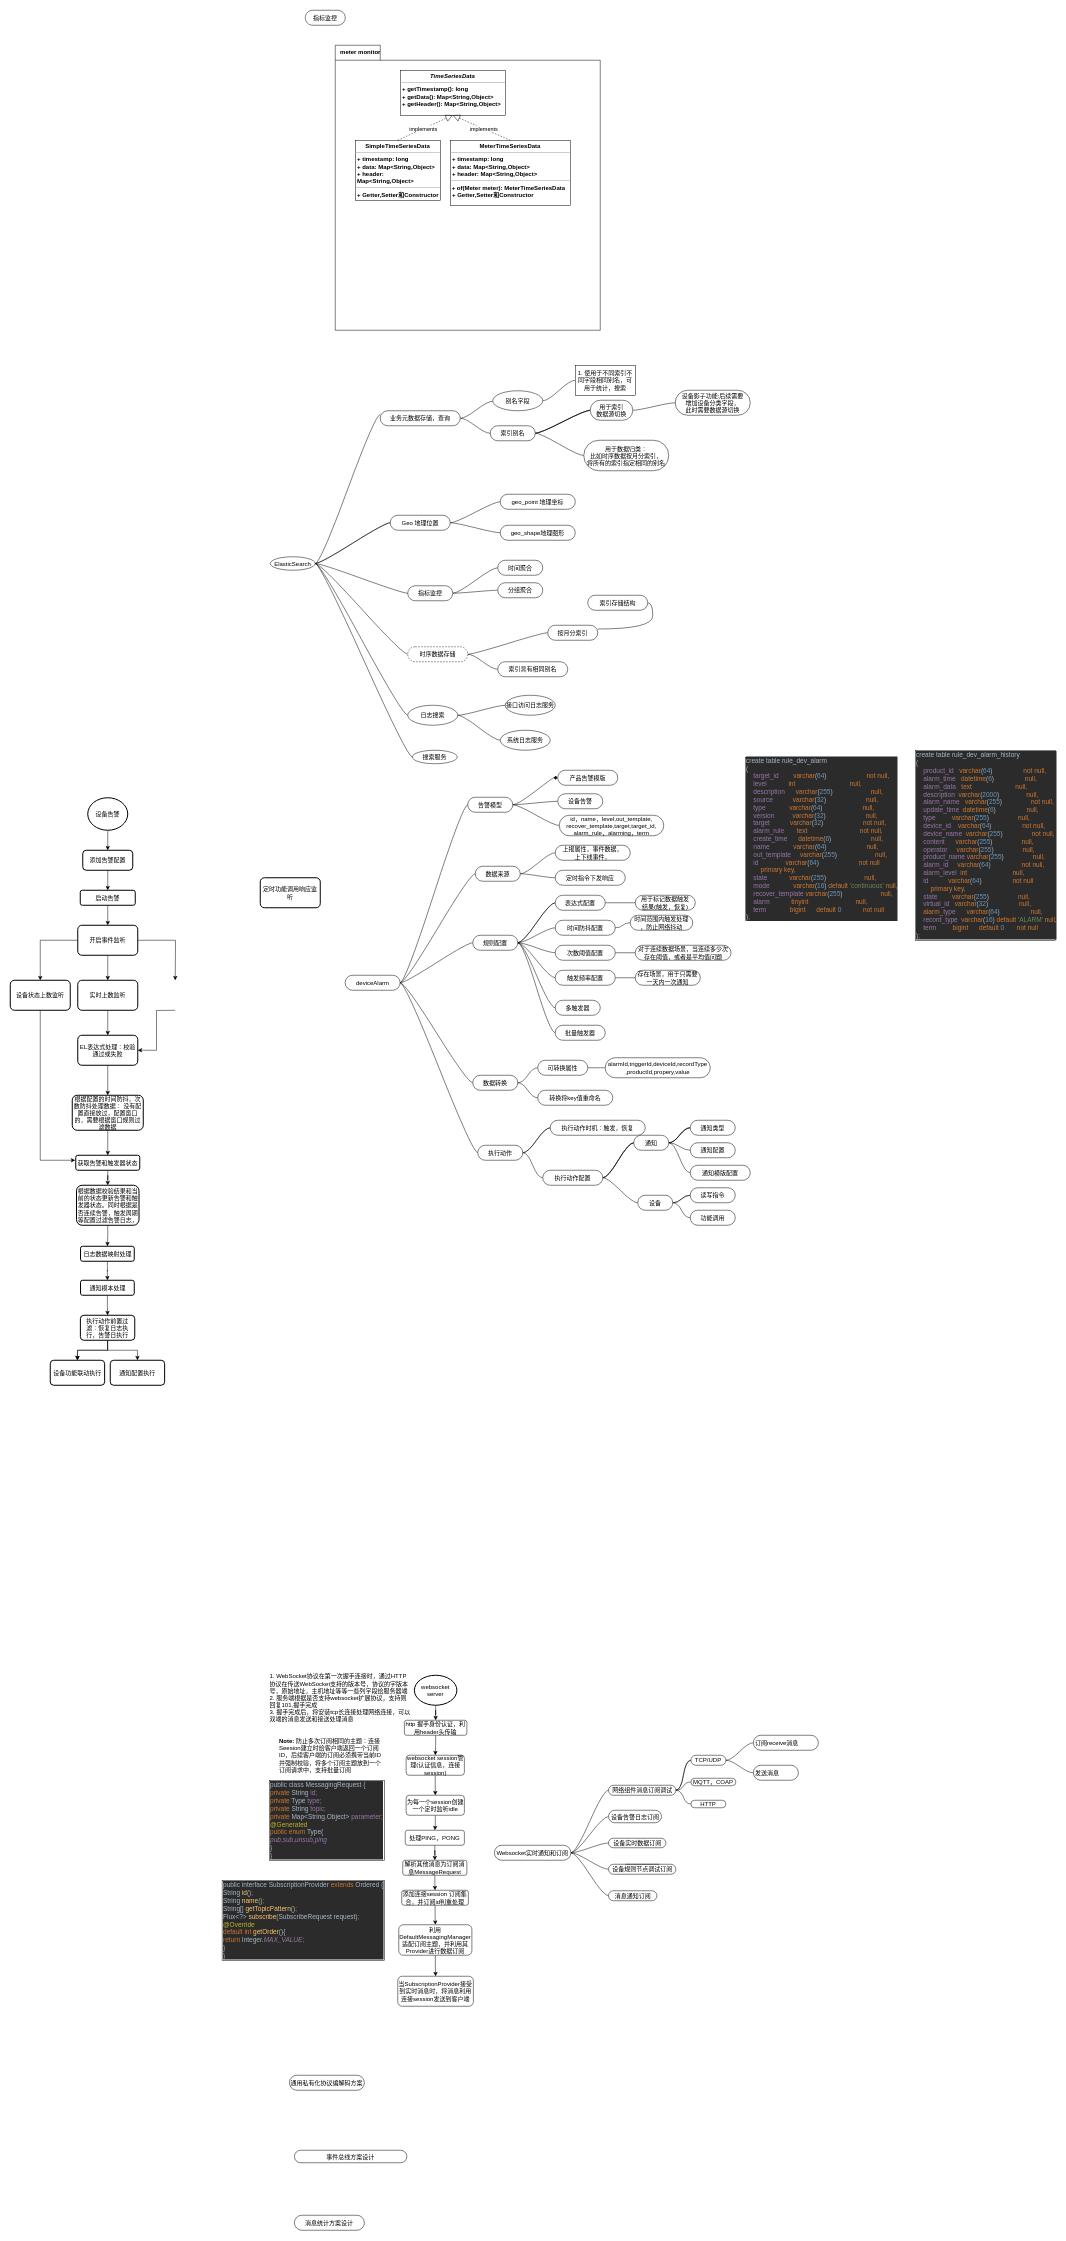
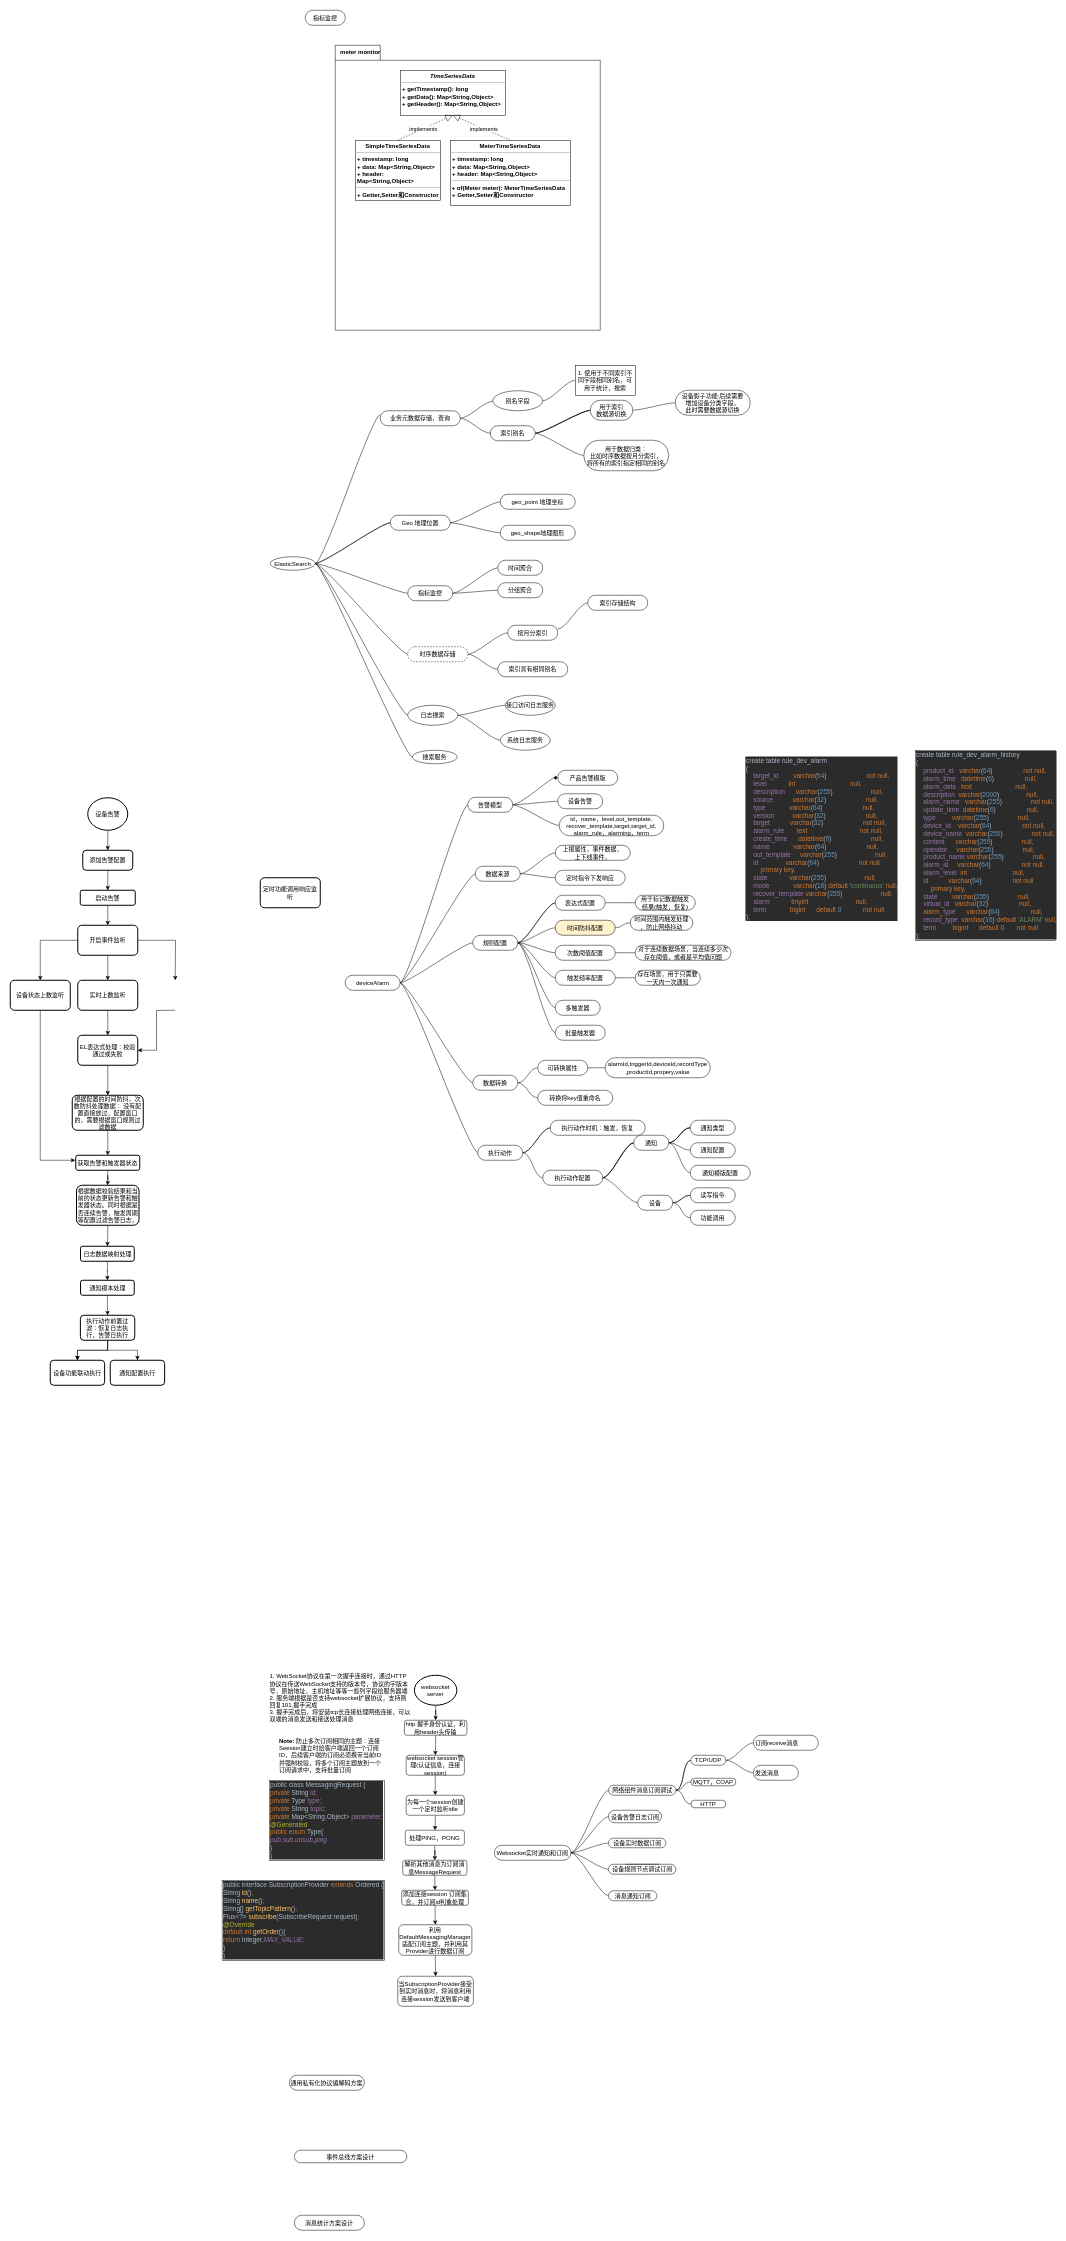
- <mxCell id="48" value="按月分索引" style="whiteSpace=wrap;html=1;rounded=1;arcSize=50;align=center;verticalAlign=middle;strokeWidth=1;autosize=1;spacing=4;treeFolding=1;treeMoving=1;newEdgeStyle={&quot;edgeStyle&quot;:&quot;entityRelationEdgeStyle&quot;,&quot;startArrow&quot;:&quot;none&quot;,&quot;endArrow&quot;:&quot;none&quot;,&quot;segment&quot;:10,&quot;curved&quot;:1,&quot;sourcePerimeterSpacing&quot;:0,&quot;targetPerimeterSpacing&quot;:0};" parent="1" vertex="1"><mxGeometry x="1095" y="1250" width="100" height="30" as="geometry" /></mxCell>
+ <mxCell id="48" value="按月分索引" style="whiteSpace=wrap;html=1;rounded=1;arcSize=50;align=center;verticalAlign=middle;strokeWidth=1;autosize=1;spacing=4;treeFolding=1;treeMoving=1;newEdgeStyle={&quot;edgeStyle&quot;:&quot;entityRelationEdgeStyle&quot;,&quot;startArrow&quot;:&quot;none&quot;,&quot;endArrow&quot;:&quot;none&quot;,&quot;segment&quot;:10,&quot;curved&quot;:1,&quot;sourcePerimeterSpacing&quot;:0,&quot;targetPerimeterSpacing&quot;:0};" parent="1" vertex="1"><mxGeometry x="1015" y="1250" width="100" height="30" as="geometry" /></mxCell>
- <mxCell id="83" value="时间防抖配置" style="whiteSpace=wrap;html=1;rounded=1;arcSize=50;align=center;verticalAlign=middle;strokeWidth=1;autosize=1;spacing=4;treeFolding=1;treeMoving=1;newEdgeStyle={&quot;edgeStyle&quot;:&quot;entityRelationEdgeStyle&quot;,&quot;startArrow&quot;:&quot;none&quot;,&quot;endArrow&quot;:&quot;none&quot;,&quot;segment&quot;:10,&quot;curved&quot;:1,&quot;sourcePerimeterSpacing&quot;:0,&quot;targetPerimeterSpacing&quot;:0};" parent="1" vertex="1"><mxGeometry x="1110" y="1840" width="120" height="30" as="geometry" /></mxCell>
+ <mxCell id="83" value="时间防抖配置" style="whiteSpace=wrap;html=1;rounded=1;arcSize=50;align=center;verticalAlign=middle;strokeWidth=1;autosize=1;spacing=4;treeFolding=1;treeMoving=1;newEdgeStyle={&quot;edgeStyle&quot;:&quot;entityRelationEdgeStyle&quot;,&quot;startArrow&quot;:&quot;none&quot;,&quot;endArrow&quot;:&quot;none&quot;,&quot;segment&quot;:10,&quot;curved&quot;:1,&quot;sourcePerimeterSpacing&quot;:0,&quot;targetPerimeterSpacing&quot;:0};fillColor=#fff2cc;" parent="1" vertex="1"><mxGeometry x="1110" y="1840" width="120" height="30" as="geometry" /></mxCell>
